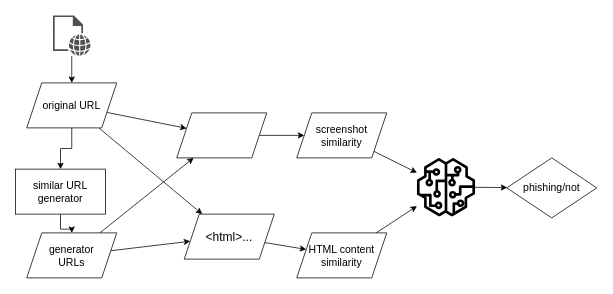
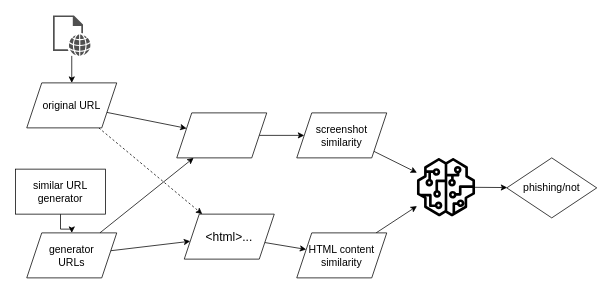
- <mxCell id="4" style="edgeStyle=orthogonalEdgeStyle;rounded=0;orthogonalLoop=1;jettySize=auto;html=1;" edge="1" parent="1" source="7" target="3"><mxGeometry relative="1" as="geometry" /></mxCell>
- <mxCell id="6" style="edgeStyle=none;rounded=0;orthogonalLoop=1;jettySize=auto;html=1;" edge="1" parent="1" source="7" target="23"><mxGeometry relative="1" as="geometry" /></mxCell>
+ <mxCell id="6" style="edgeStyle=none;rounded=0;orthogonalLoop=1;jettySize=auto;html=1;dashed=1;" edge="1" parent="1" source="7" target="23"><mxGeometry relative="1" as="geometry" /></mxCell>
